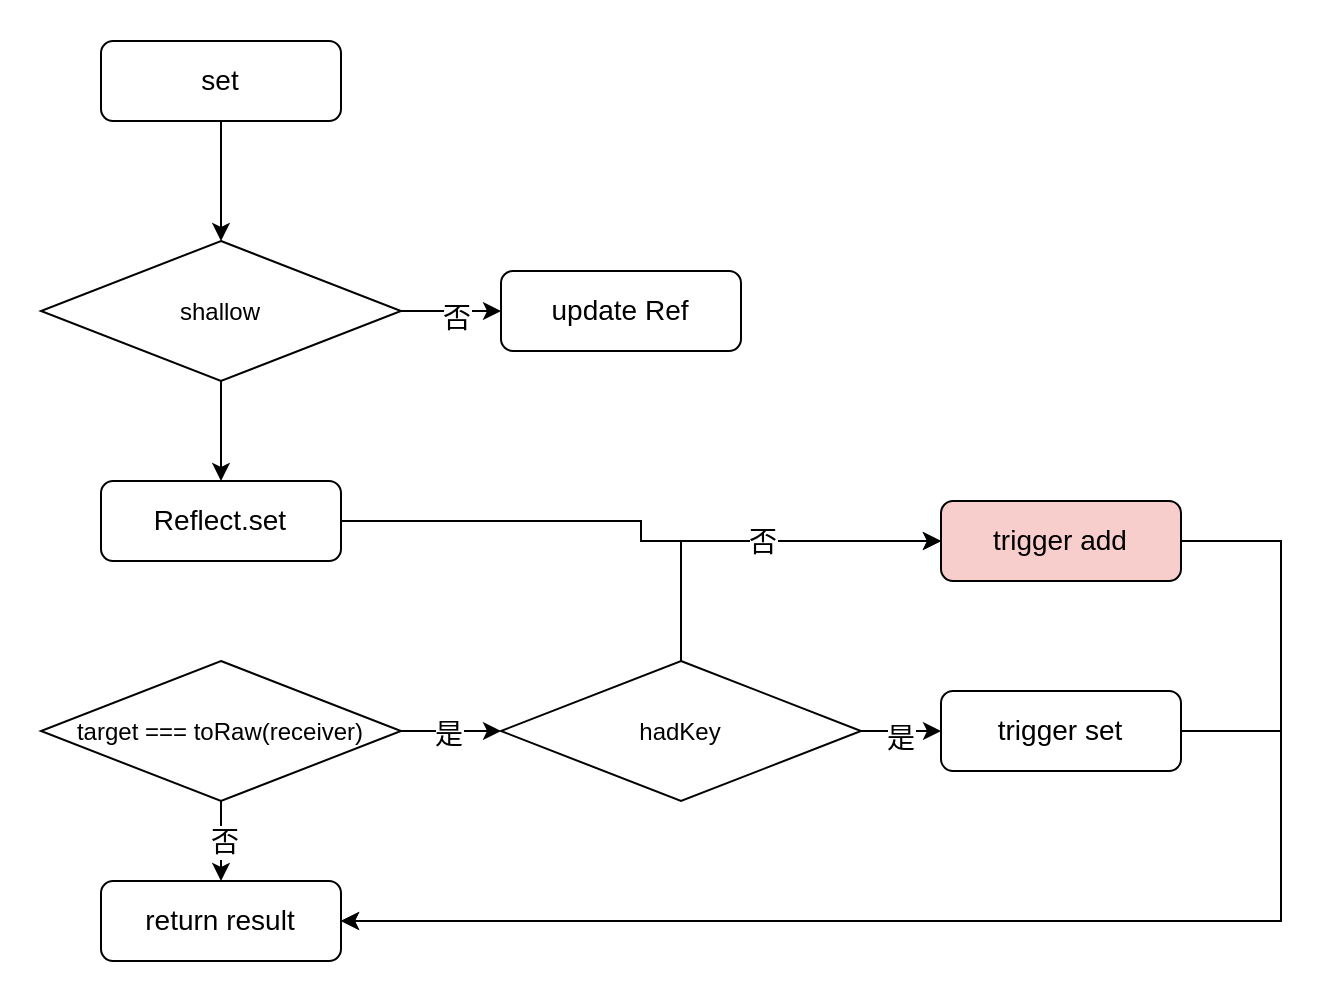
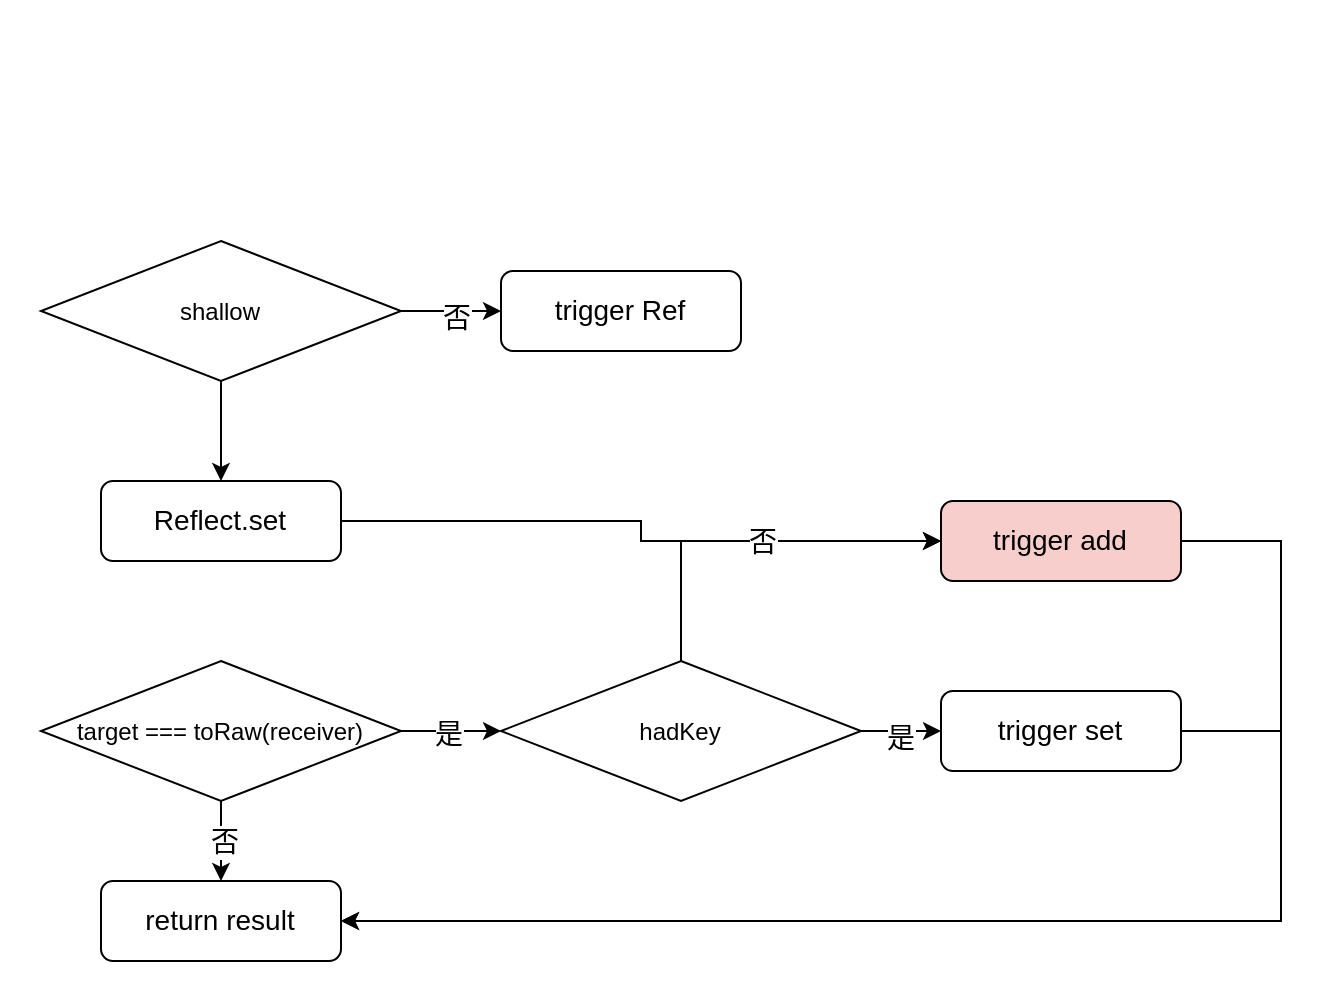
- <mxCell id="3" value="set" style="rounded=1;whiteSpace=wrap;fontSize=14;glass=0;strokeWidth=1;shadow=0;" vertex="1" parent="1"><mxGeometry x="50" y="20" width="120" height="40" as="geometry" /></mxCell>
- <mxCell id="2" value="" style="edgeStyle=orthogonalEdgeStyle;rounded=0;orthogonalLoop=1;jettySize=auto;html=1;fontSize=14;" edge="1" parent="1" source="3" target="7"><mxGeometry relative="1" as="geometry" /></mxCell>
- <mxCell id="8" value="update Ref" style="rounded=1;whiteSpace=wrap;fontSize=14;glass=0;strokeWidth=1;shadow=0;" vertex="1" parent="1"><mxGeometry x="250" y="135" width="120" height="40" as="geometry" /></mxCell>
+ <mxCell id="8" value="trigger Ref" style="rounded=1;whiteSpace=wrap;fontSize=14;glass=0;strokeWidth=1;shadow=0;" vertex="1" parent="1"><mxGeometry x="250" y="135" width="120" height="40" as="geometry" /></mxCell>
